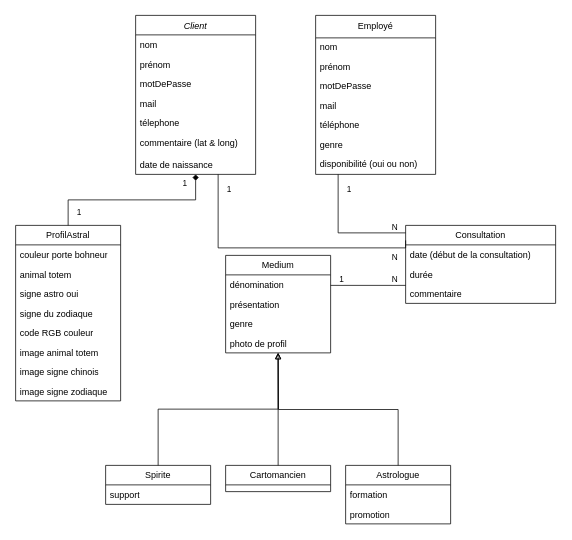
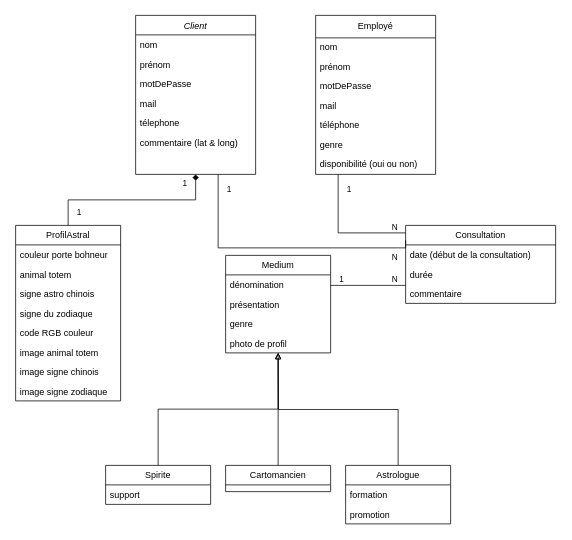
- <mxCell id="47" value="date de naissance" style="text;align=left;verticalAlign=top;spacingLeft=4;spacingRight=4;overflow=hidden;rotatable=0;points=[[0,0.5],[1,0.5]];portConstraint=eastwest;rounded=0;shadow=0;html=0;" vertex="1" parent="1"><mxGeometry x="180" y="206" width="160" height="26" as="geometry" /></mxCell>
- <mxCell id="20" value="signe astro oui" style="text;strokeColor=none;fillColor=none;align=left;verticalAlign=top;spacingLeft=4;spacingRight=4;overflow=hidden;rotatable=0;points=[[0,0.5],[1,0.5]];portConstraint=eastwest;whiteSpace=wrap;html=1;" vertex="1" parent="17"><mxGeometry y="78" width="140" height="26" as="geometry" /></mxCell>
+ <mxCell id="20" value="signe astro chinois" style="text;strokeColor=none;fillColor=none;align=left;verticalAlign=top;spacingLeft=4;spacingRight=4;overflow=hidden;rotatable=0;points=[[0,0.5],[1,0.5]];portConstraint=eastwest;whiteSpace=wrap;html=1;" vertex="1" parent="17"><mxGeometry y="78" width="140" height="26" as="geometry" /></mxCell>
